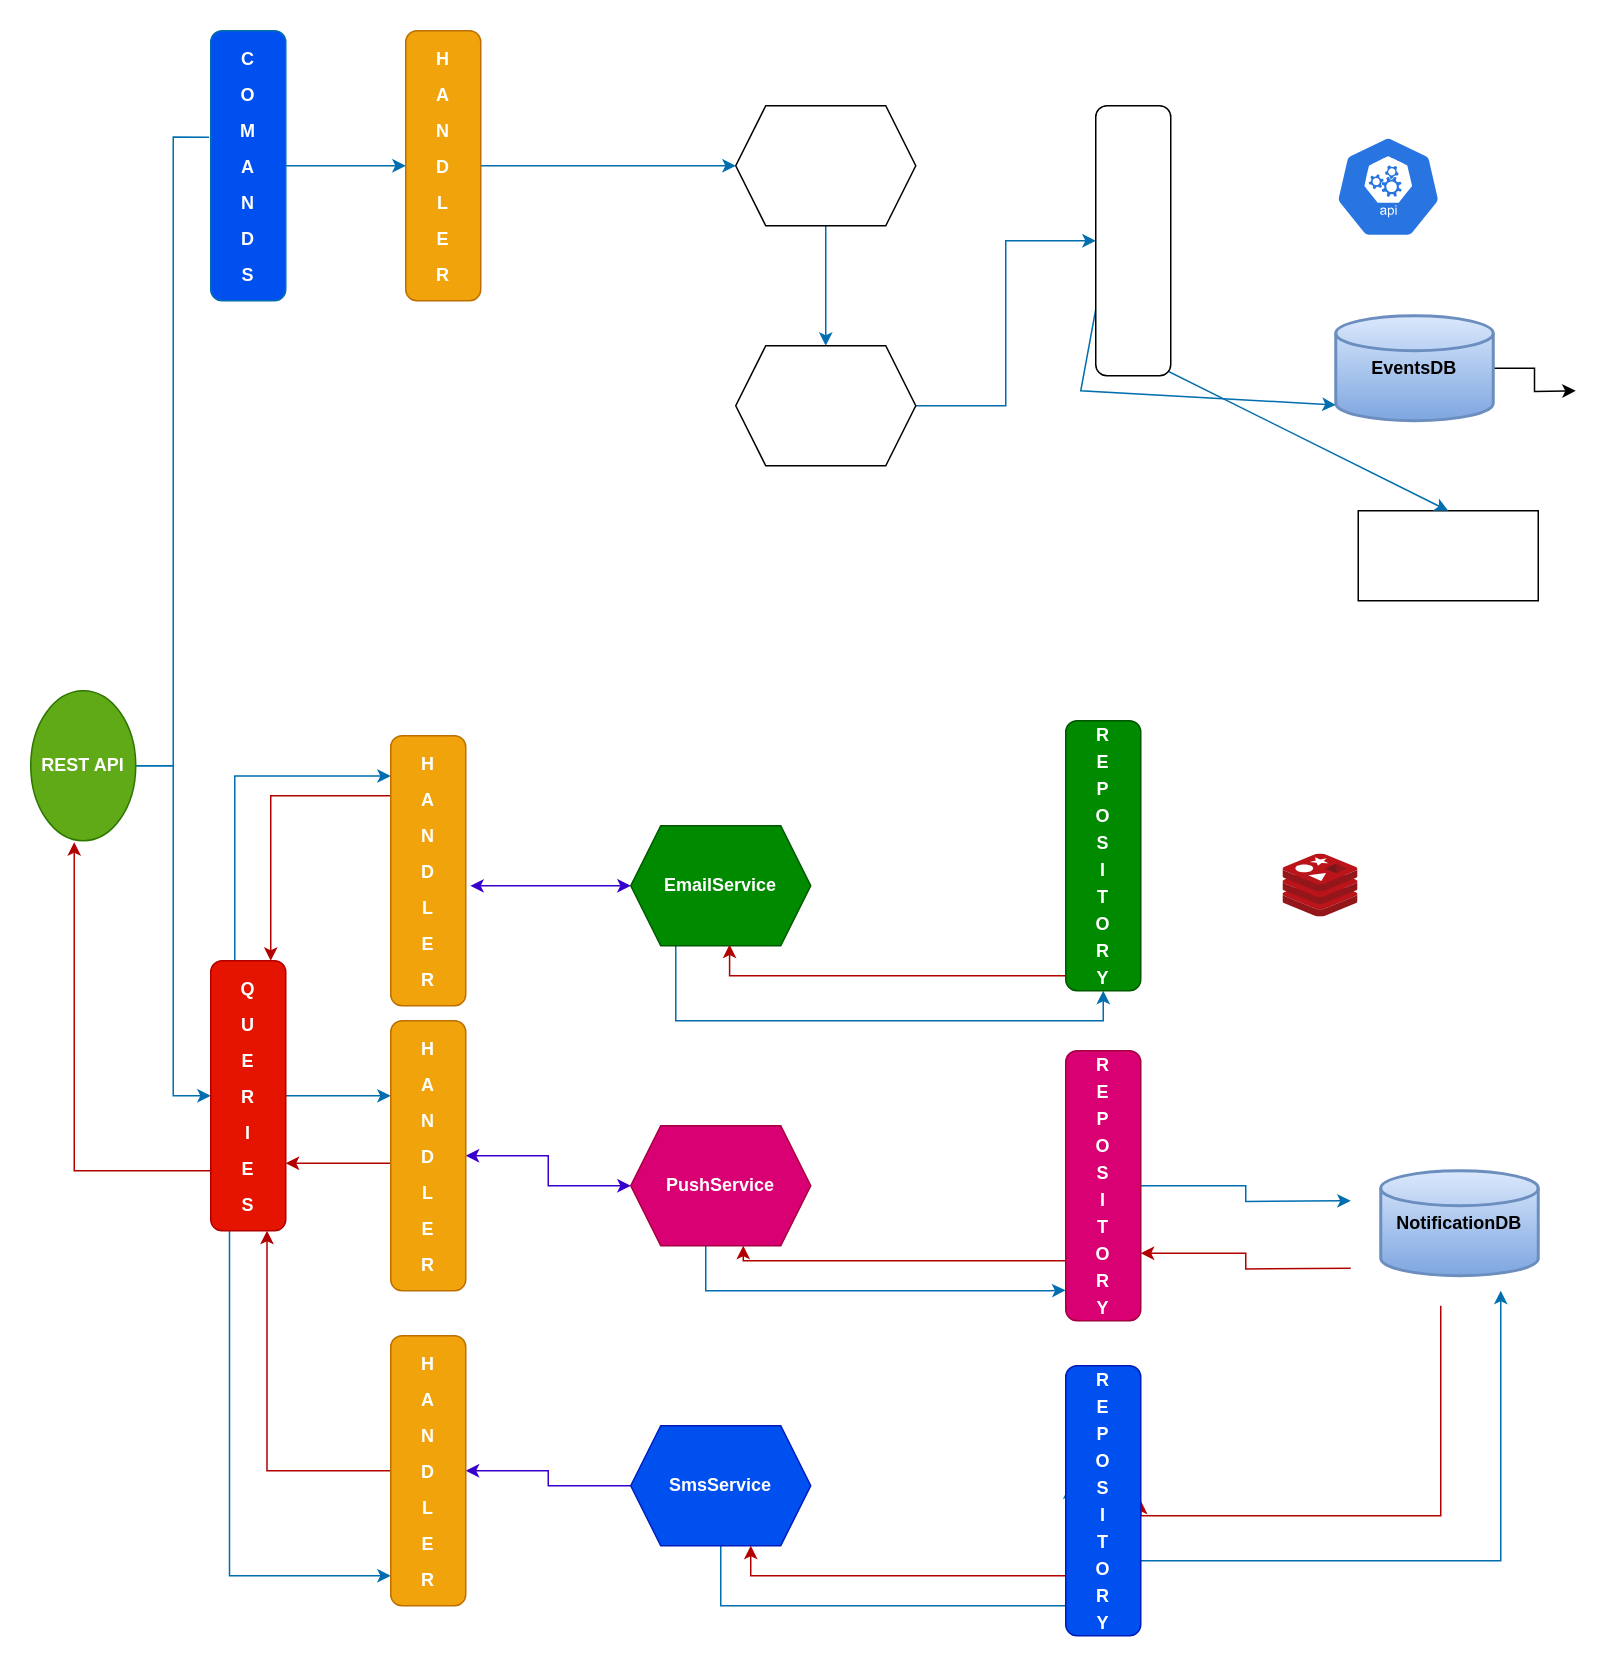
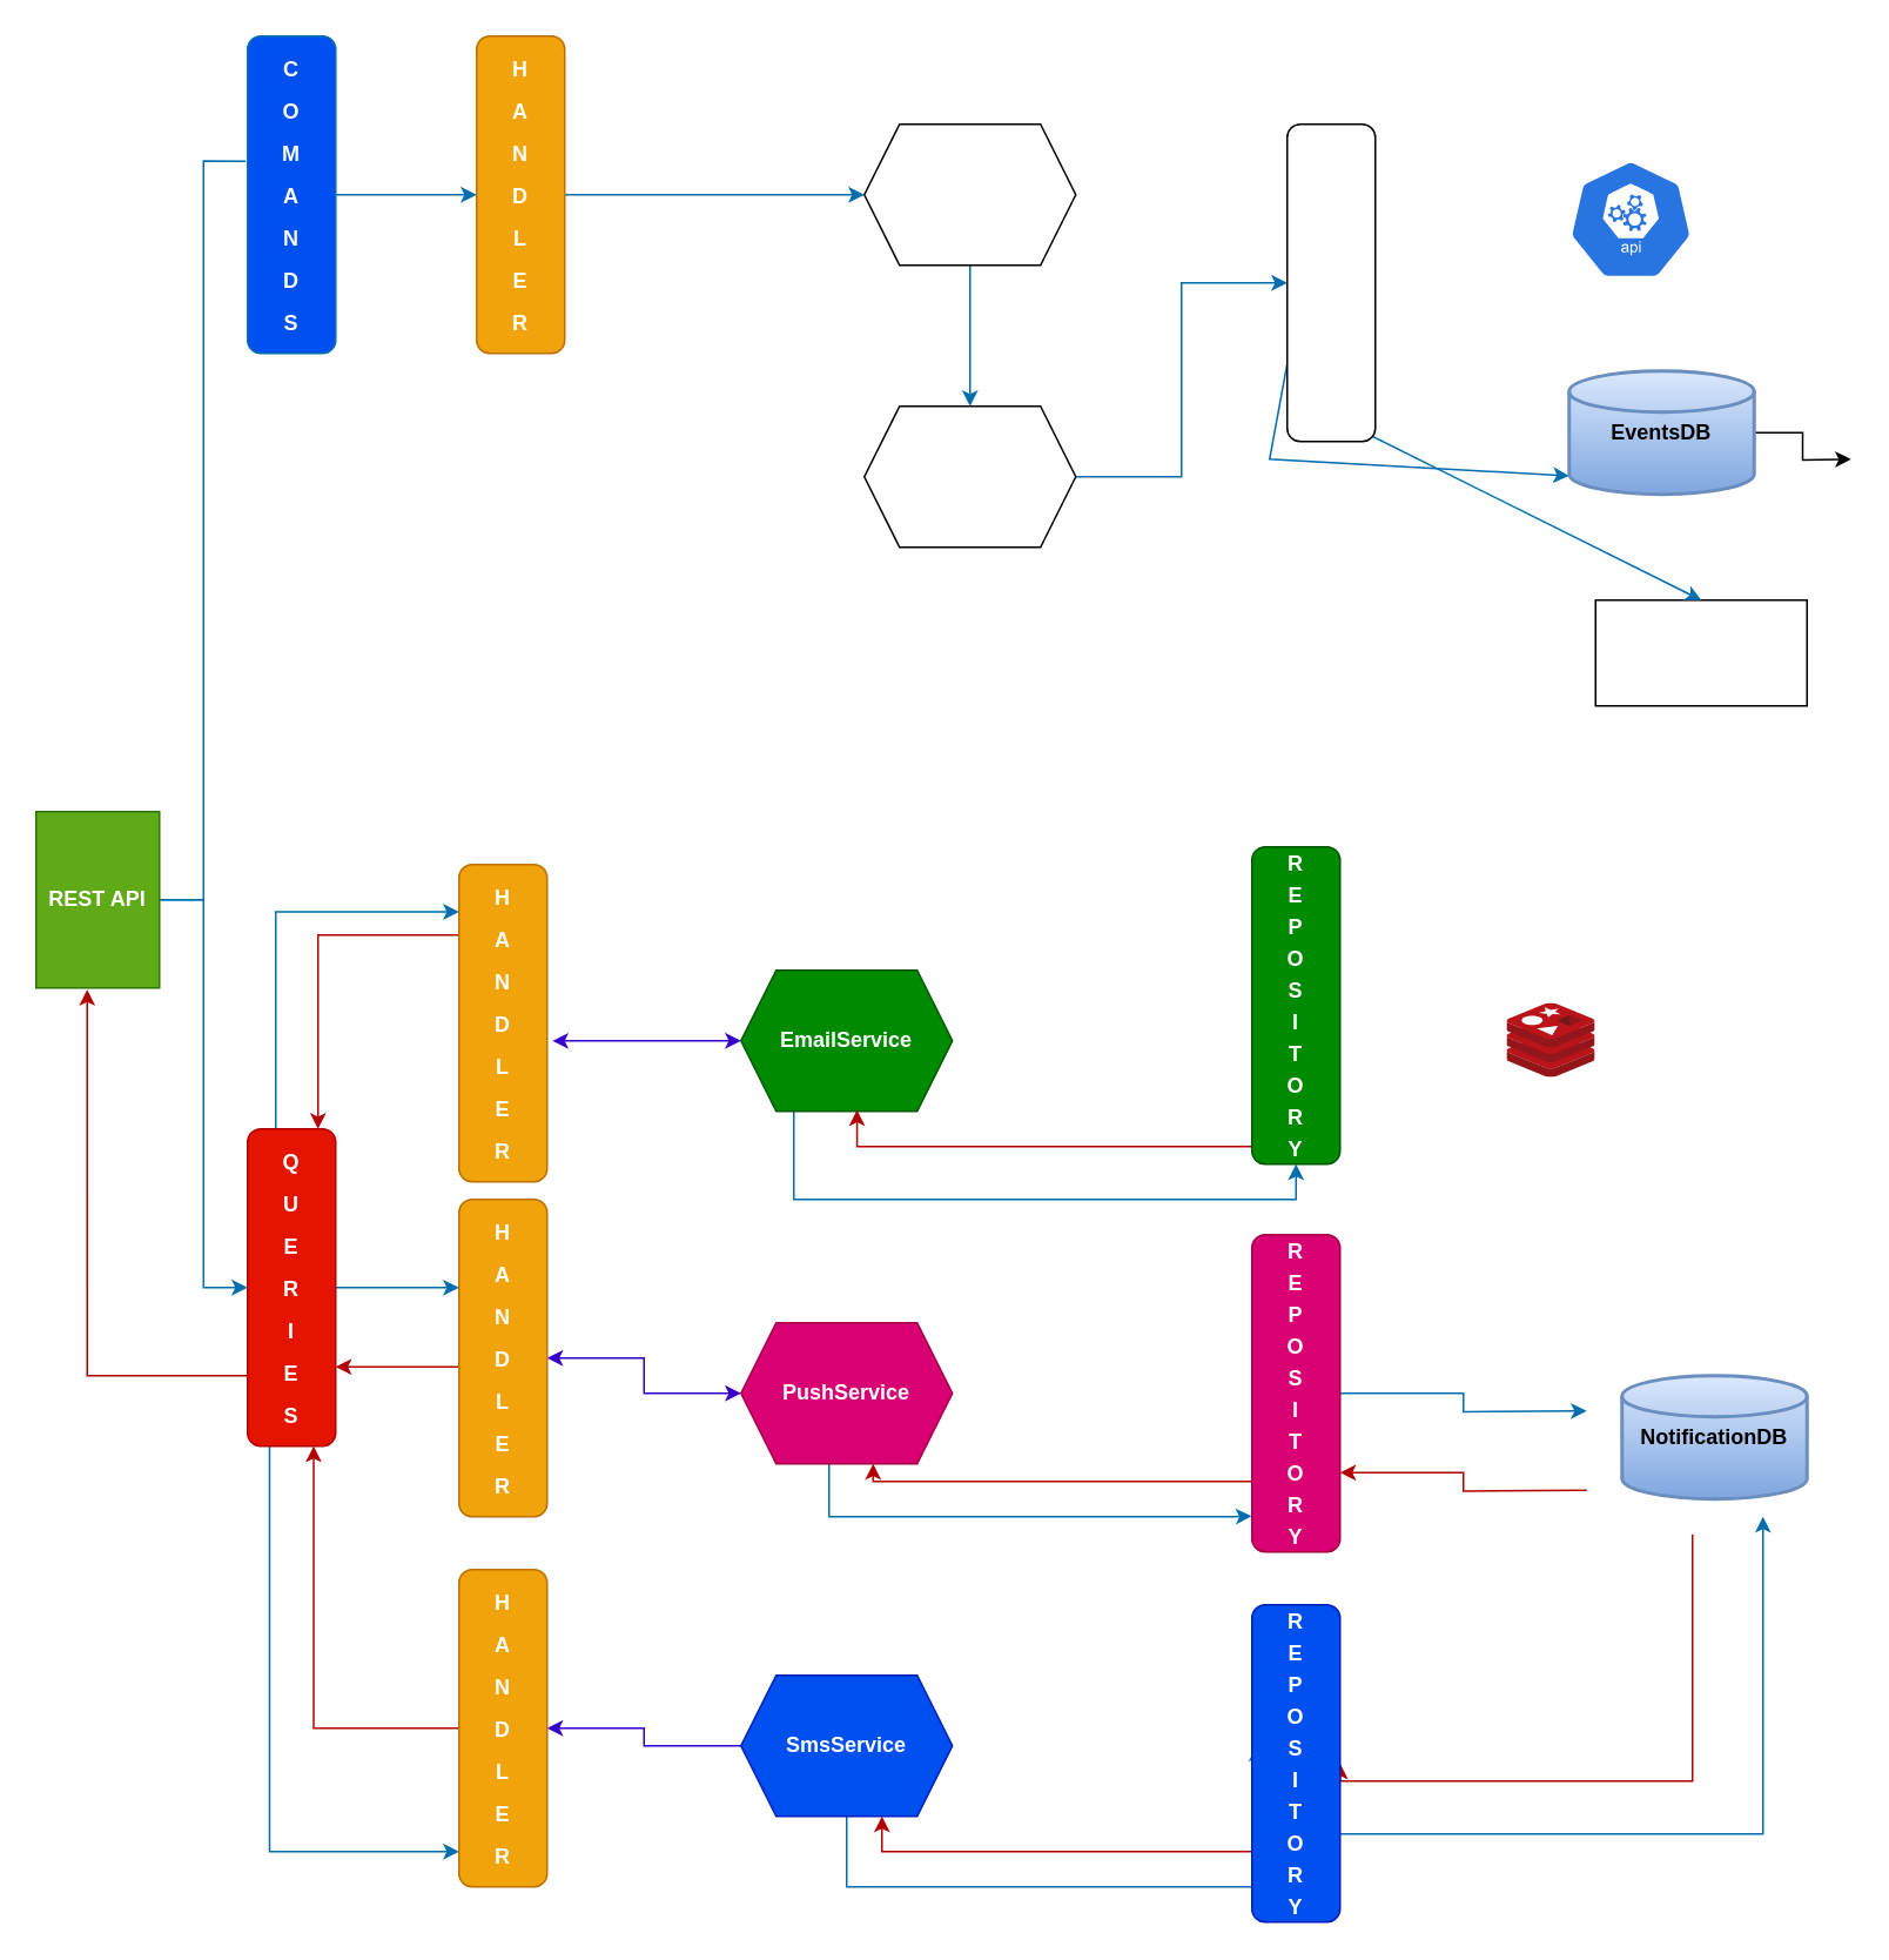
- <mxCell id="4" value="&lt;b&gt;REST API&lt;/b&gt;" style="ellipse;whiteSpace=wrap;html=1;fillColor=#60a917;fontColor=#ffffff;strokeColor=#2D7600;" vertex="1" parent="1"><mxGeometry x="20" y="460" width="70" height="100" as="geometry" /></mxCell>
+ <mxCell id="4" value="&lt;b&gt;REST API&lt;/b&gt;" style="rounded=0;whiteSpace=wrap;html=1;fillColor=#60a917;fontColor=#ffffff;strokeColor=#2D7600;" vertex="1" parent="1"><mxGeometry x="20" y="460" width="70" height="100" as="geometry" /></mxCell>
